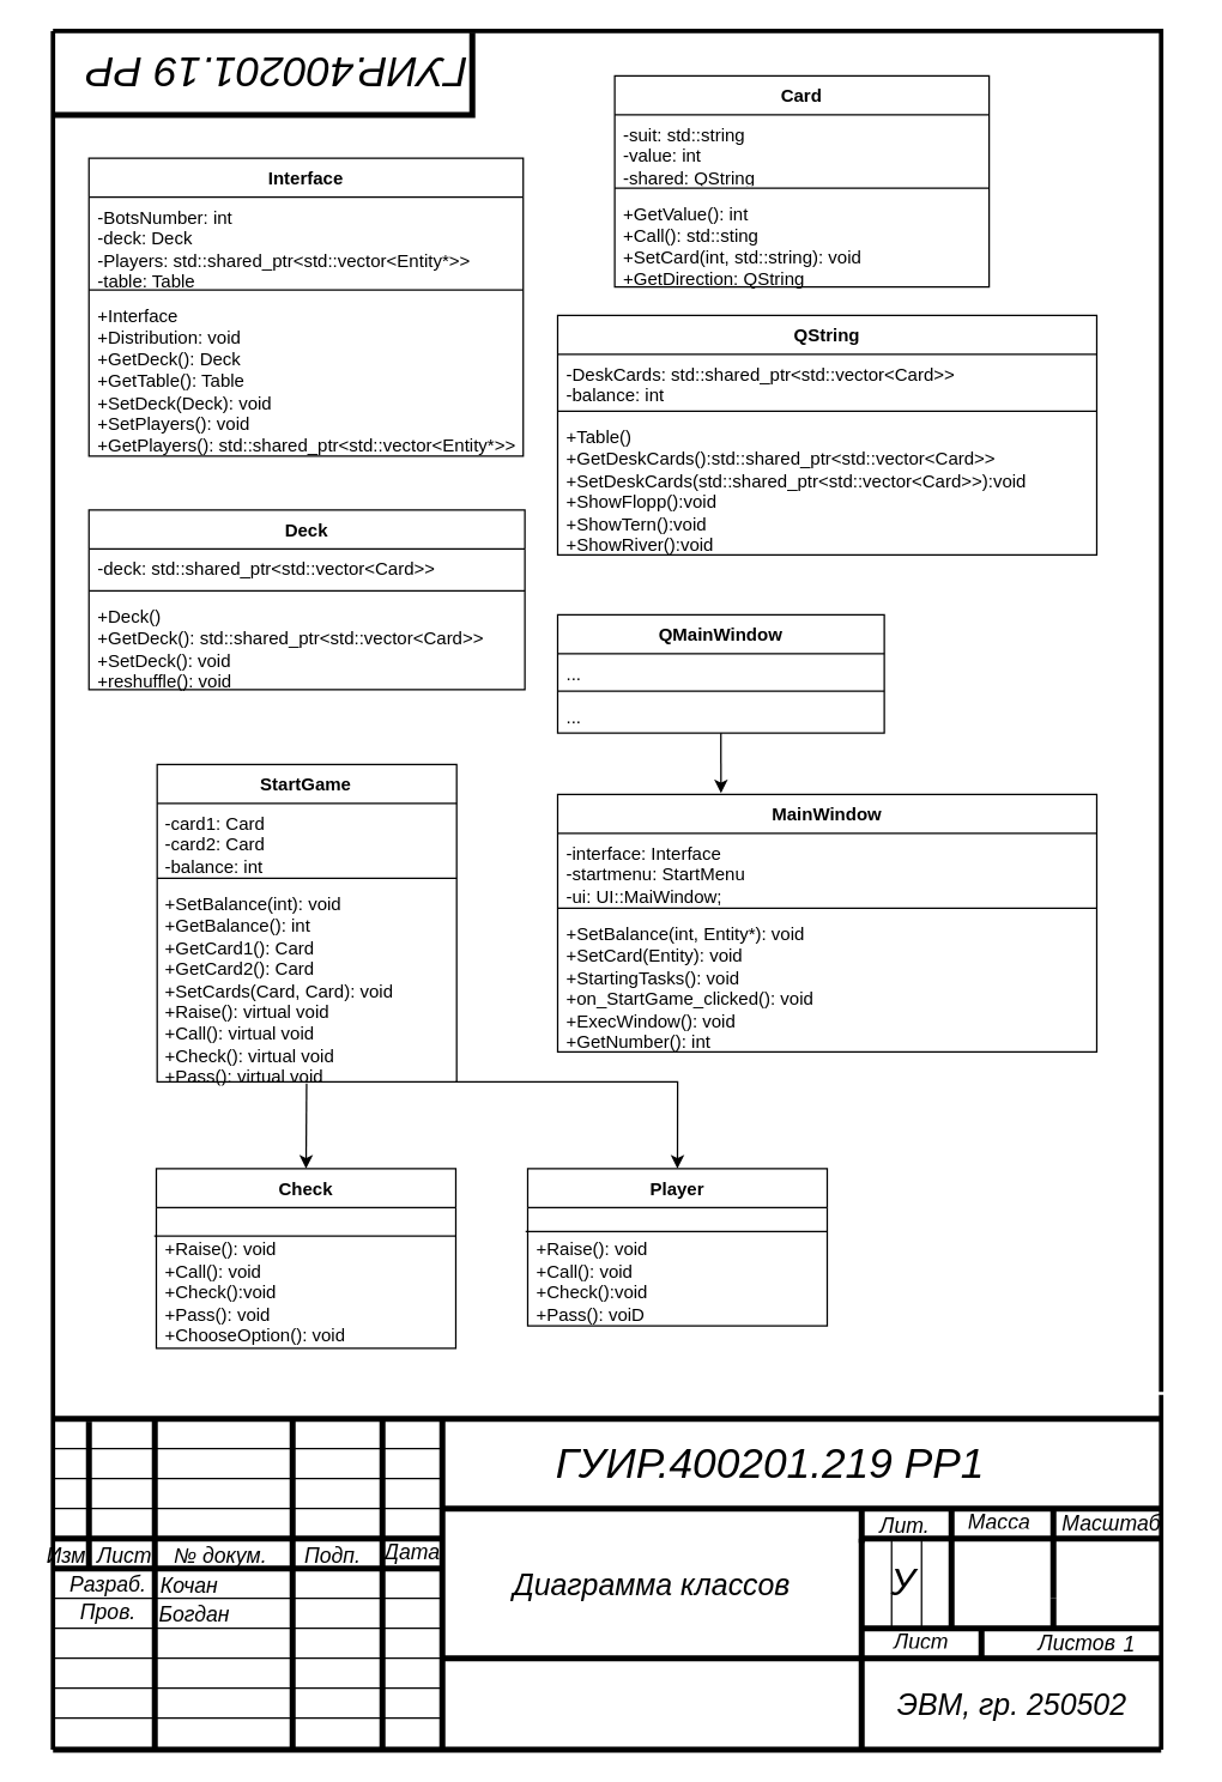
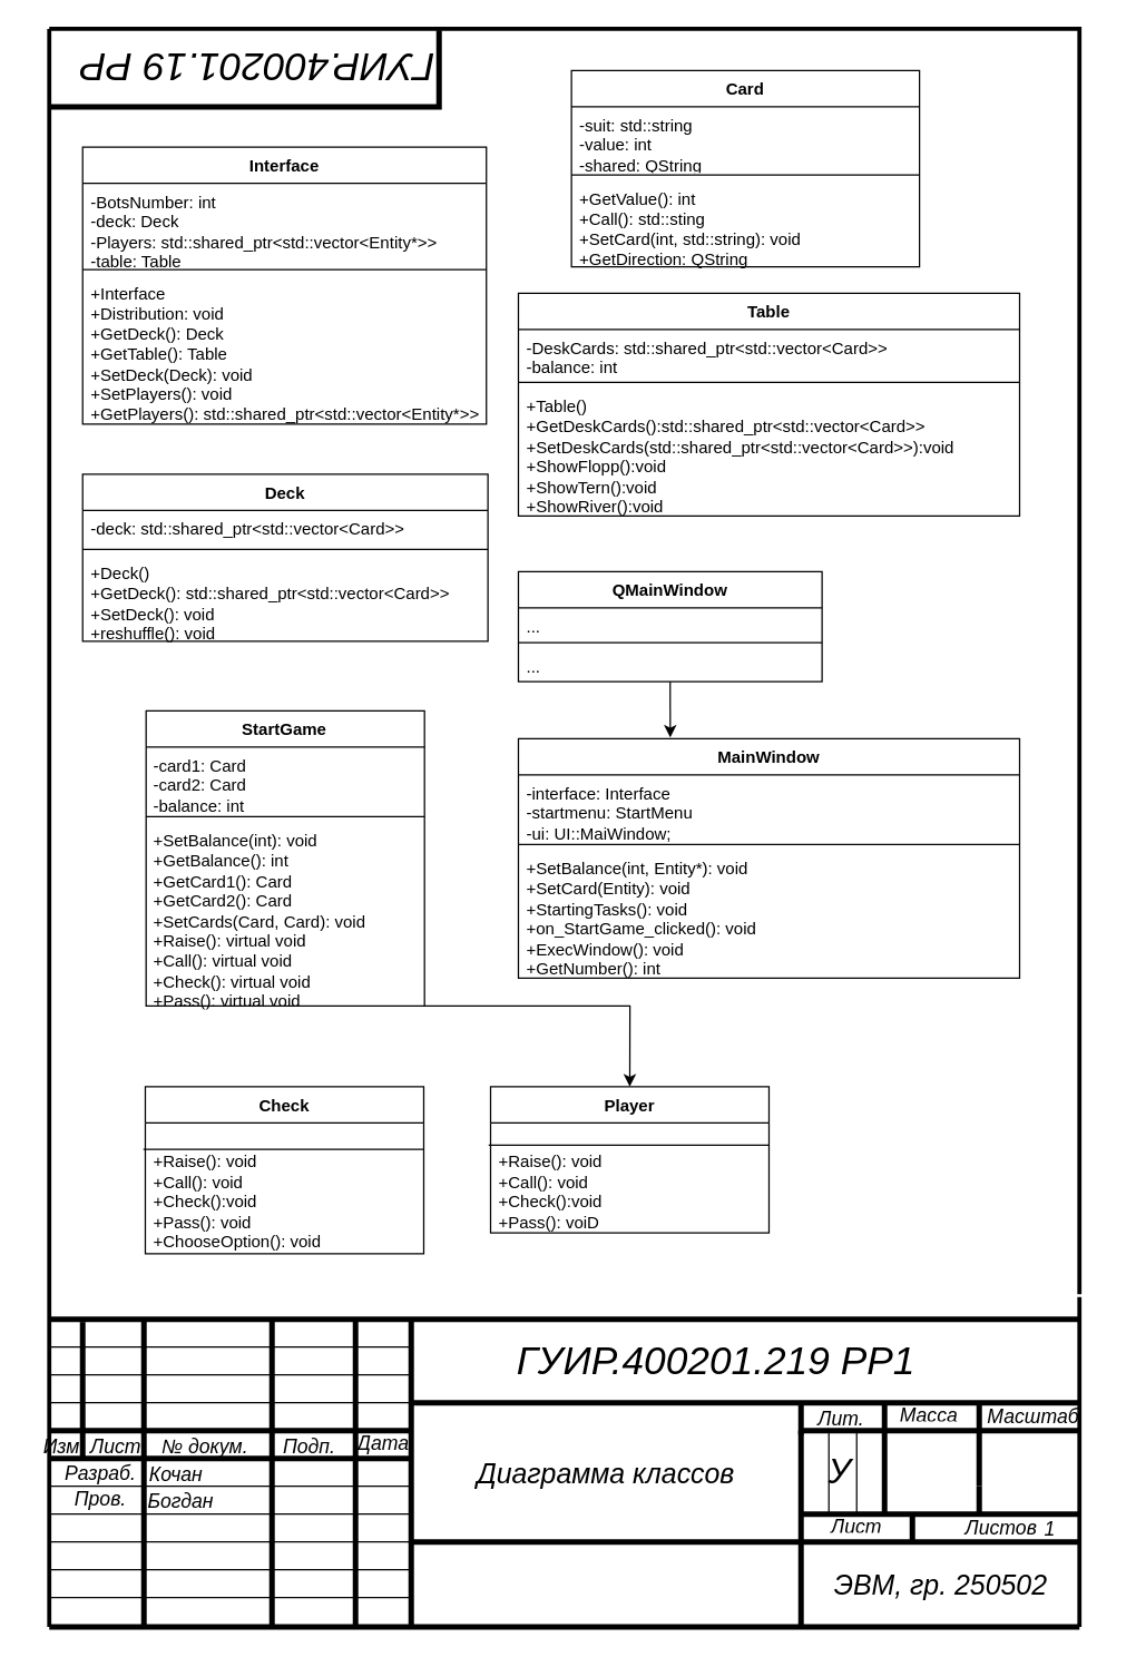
- <mxCell id="68" value="QString" style="swimlane;fontStyle=1;align=center;verticalAlign=top;childLayout=stackLayout;horizontal=1;startSize=26;horizontalStack=0;resizeParent=1;resizeParentMax=0;resizeLast=0;collapsible=1;marginBottom=0;whiteSpace=wrap;html=1;" parent="1" vertex="1"><mxGeometry x="371.89" y="210" width="360" height="160" as="geometry" /></mxCell>
+ <mxCell id="68" value="Table" style="swimlane;fontStyle=1;align=center;verticalAlign=top;childLayout=stackLayout;horizontal=1;startSize=26;horizontalStack=0;resizeParent=1;resizeParentMax=0;resizeLast=0;collapsible=1;marginBottom=0;whiteSpace=wrap;html=1;" parent="1" vertex="1"><mxGeometry x="371.89" y="210" width="360" height="160" as="geometry" /></mxCell>
- <mxCell id="81" value="" style="endArrow=classic;html=1;exitX=0.499;exitY=1.008;exitDx=0;exitDy=0;exitPerimeter=0;entryX=0.5;entryY=0;entryDx=0;entryDy=0;" parent="1" source="67" target="61" edge="1"><mxGeometry width="50" height="50" relative="1" as="geometry"><mxPoint x="520" y="710" as="sourcePoint" /><mxPoint x="570" y="660" as="targetPoint" /></mxGeometry></mxCell>
